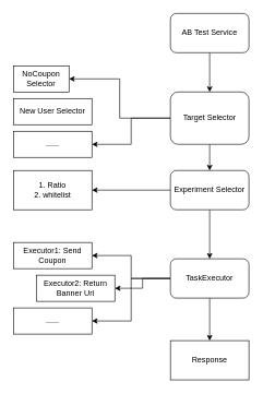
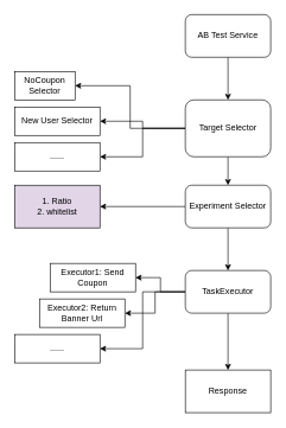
+ <mxCell id="5" style="edgeStyle=orthogonalEdgeStyle;rounded=0;orthogonalLoop=1;jettySize=auto;html=1;" edge="1" parent="1" source="8" target="18"><mxGeometry relative="1" as="geometry" /></mxCell>
- <mxCell id="20" value="1. Ratio&lt;br&gt;2. whitelist" style="rounded=0;whiteSpace=wrap;html=1;" vertex="1" parent="1"><mxGeometry x="20" y="260" width="120" height="60" as="geometry" /></mxCell>
+ <mxCell id="20" value="1. Ratio&lt;br&gt;2. whitelist" style="rounded=0;whiteSpace=wrap;html=1;fillColor=#e1d5e7;" vertex="1" parent="1"><mxGeometry x="20" y="260" width="120" height="60" as="geometry" /></mxCell>
- <mxCell id="21" value="Executor1: Send Coupon" style="rounded=0;whiteSpace=wrap;html=1;" vertex="1" parent="1"><mxGeometry x="20" y="370" width="120" height="40" as="geometry" /></mxCell>
+ <mxCell id="21" value="Executor1: Send Coupon" style="rounded=0;whiteSpace=wrap;html=1;" vertex="1" parent="1"><mxGeometry x="70" y="370" width="120" height="40" as="geometry" /></mxCell>
- <mxCell id="16" value="TaskExecutor" style="rounded=1;whiteSpace=wrap;html=1;" vertex="1" parent="1"><mxGeometry x="260" y="395" width="120" height="60" as="geometry" /></mxCell>
+ <mxCell id="16" value="TaskExecutor" style="rounded=1;whiteSpace=wrap;html=1;" vertex="1" parent="1"><mxGeometry x="260" y="380" width="120" height="60" as="geometry" /></mxCell>
